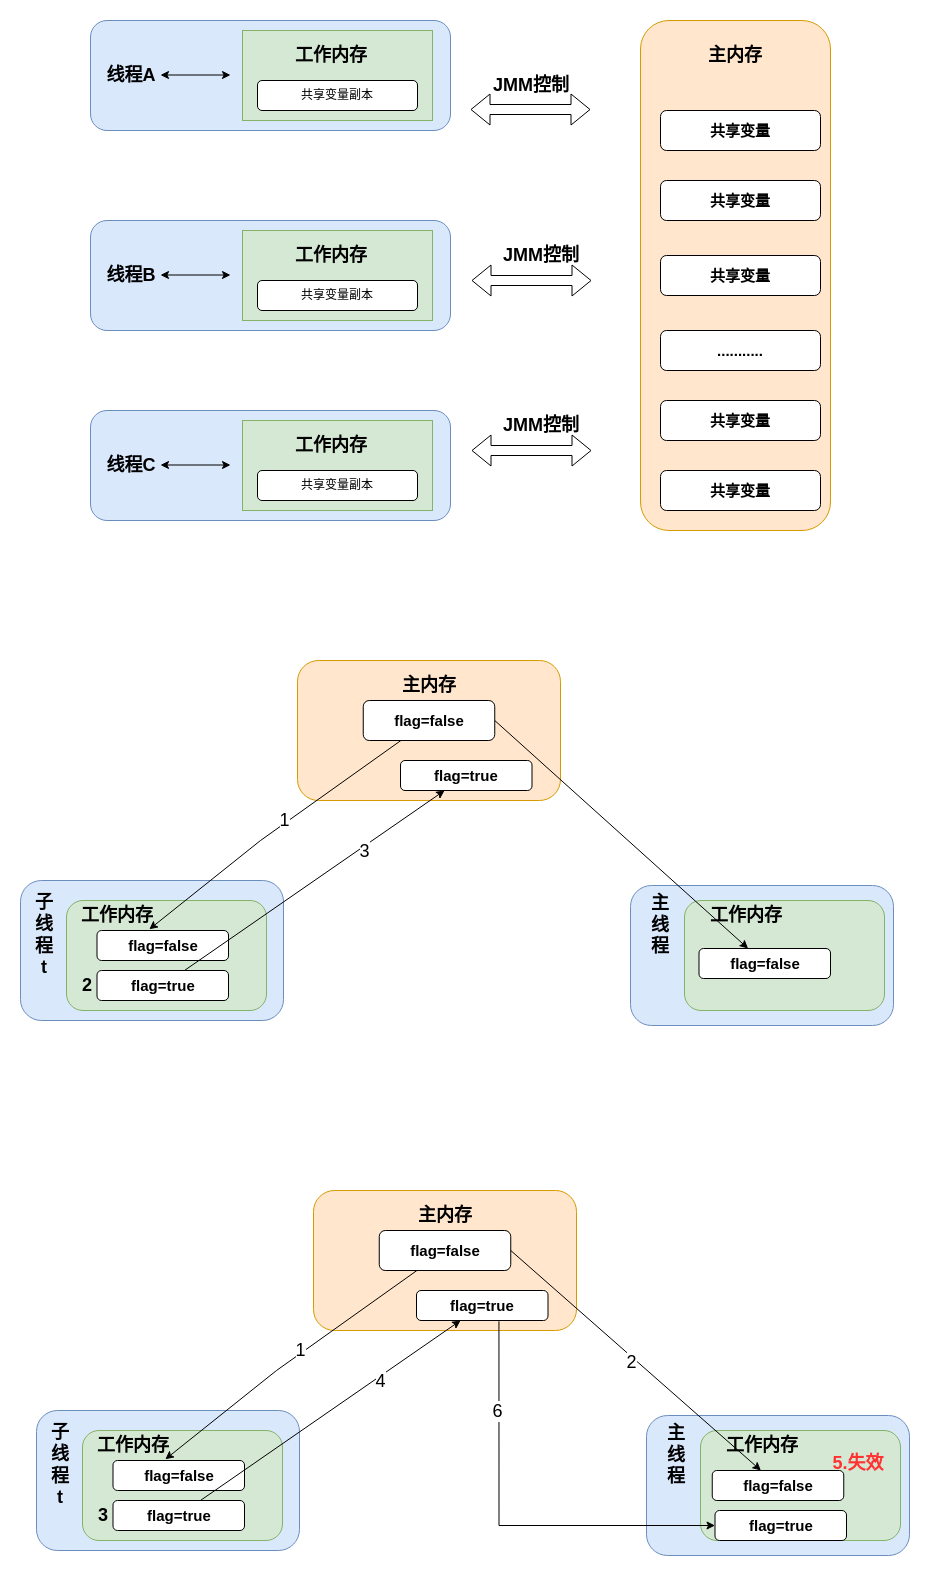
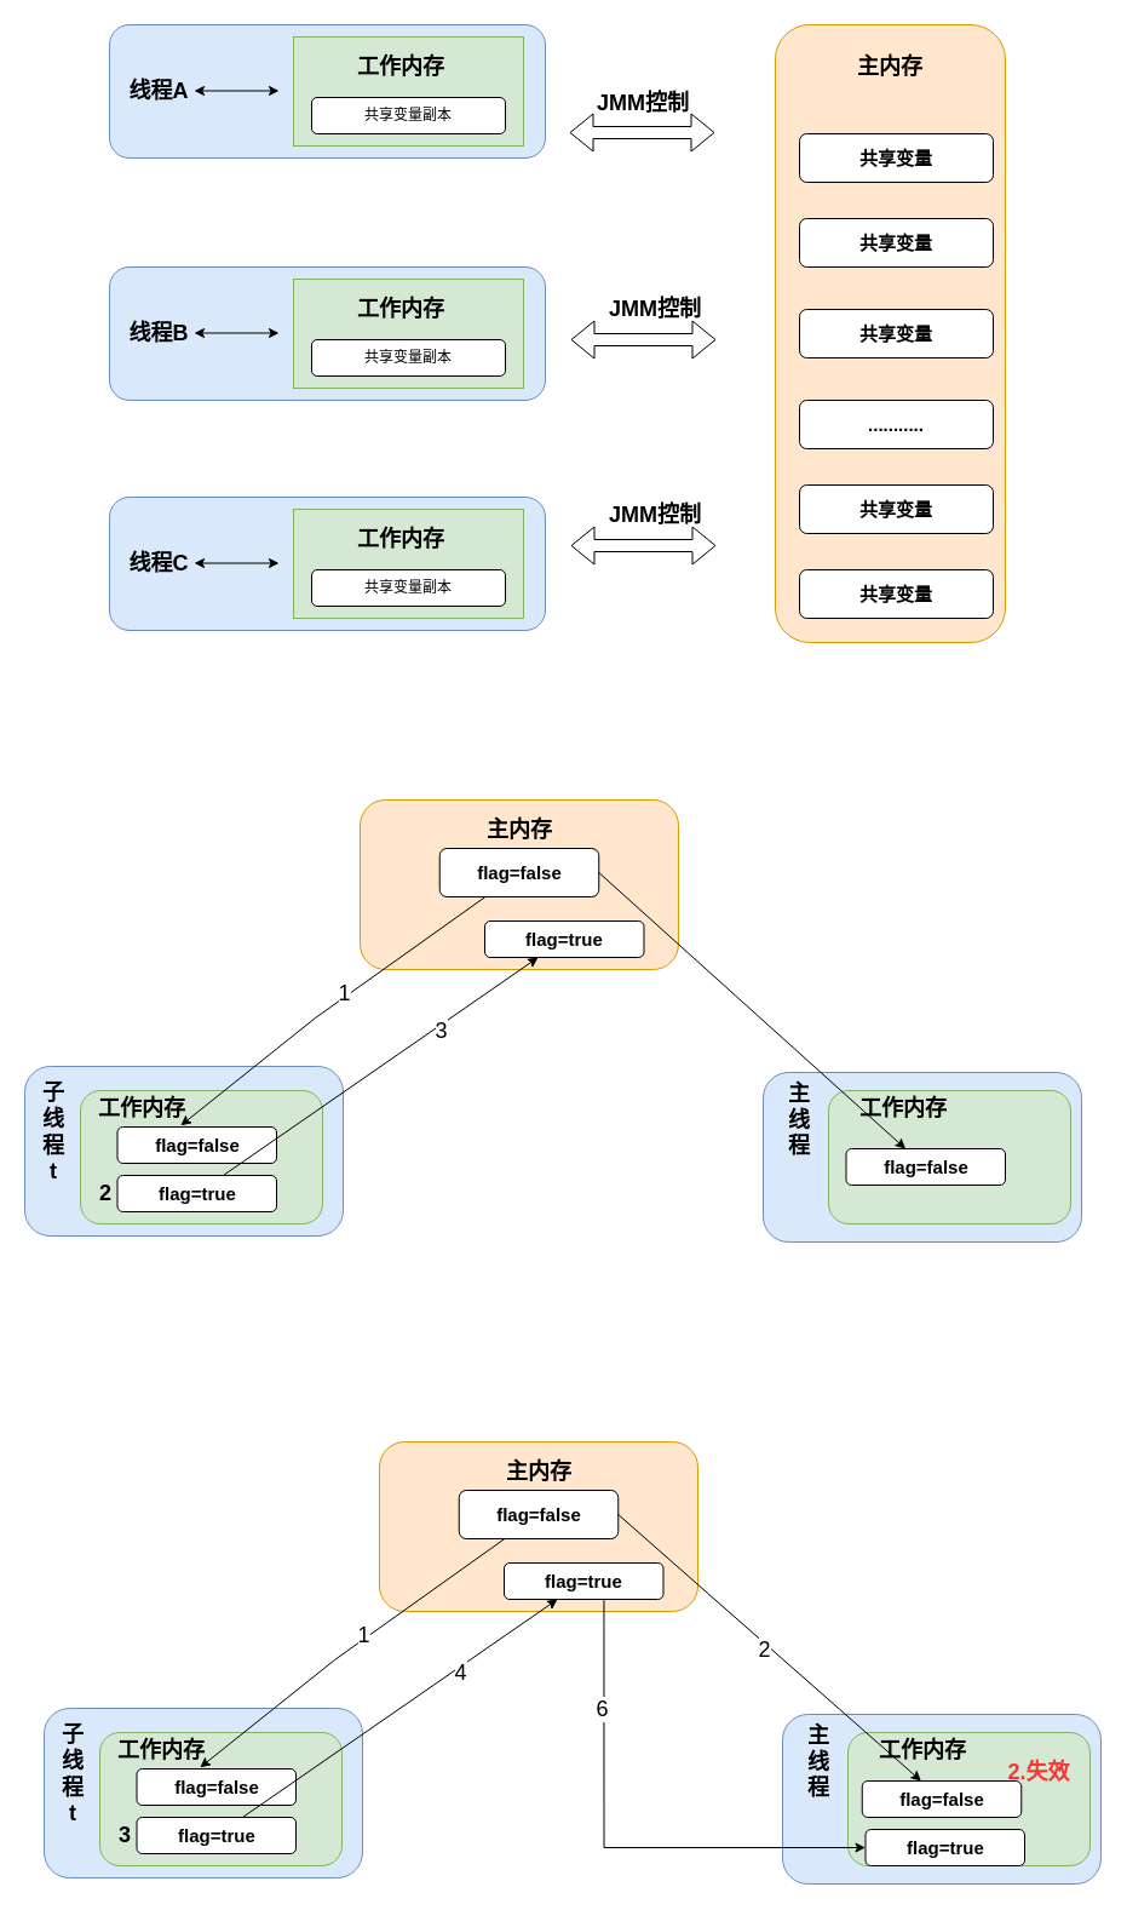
- <mxCell id="77" value="&lt;b style=&quot;font-size: 18px;&quot;&gt;&lt;font color=&quot;#ff3333&quot; style=&quot;font-size: 18px;&quot;&gt;5.失效&lt;/font&gt;&lt;/b&gt;" style="text;html=1;align=center;verticalAlign=middle;whiteSpace=wrap;rounded=0;fontSize=18;" vertex="1" parent="1"><mxGeometry x="807" y="1448" width="102" height="30" as="geometry" /></mxCell>
+ <mxCell id="77" value="&lt;b style=&quot;font-size: 18px;&quot;&gt;&lt;font color=&quot;#ff3333&quot; style=&quot;font-size: 18px;&quot;&gt;2.失效&lt;/font&gt;&lt;/b&gt;" style="text;html=1;align=center;verticalAlign=middle;whiteSpace=wrap;rounded=0;fontSize=18;" vertex="1" parent="1"><mxGeometry x="807" y="1448" width="102" height="30" as="geometry" /></mxCell>
